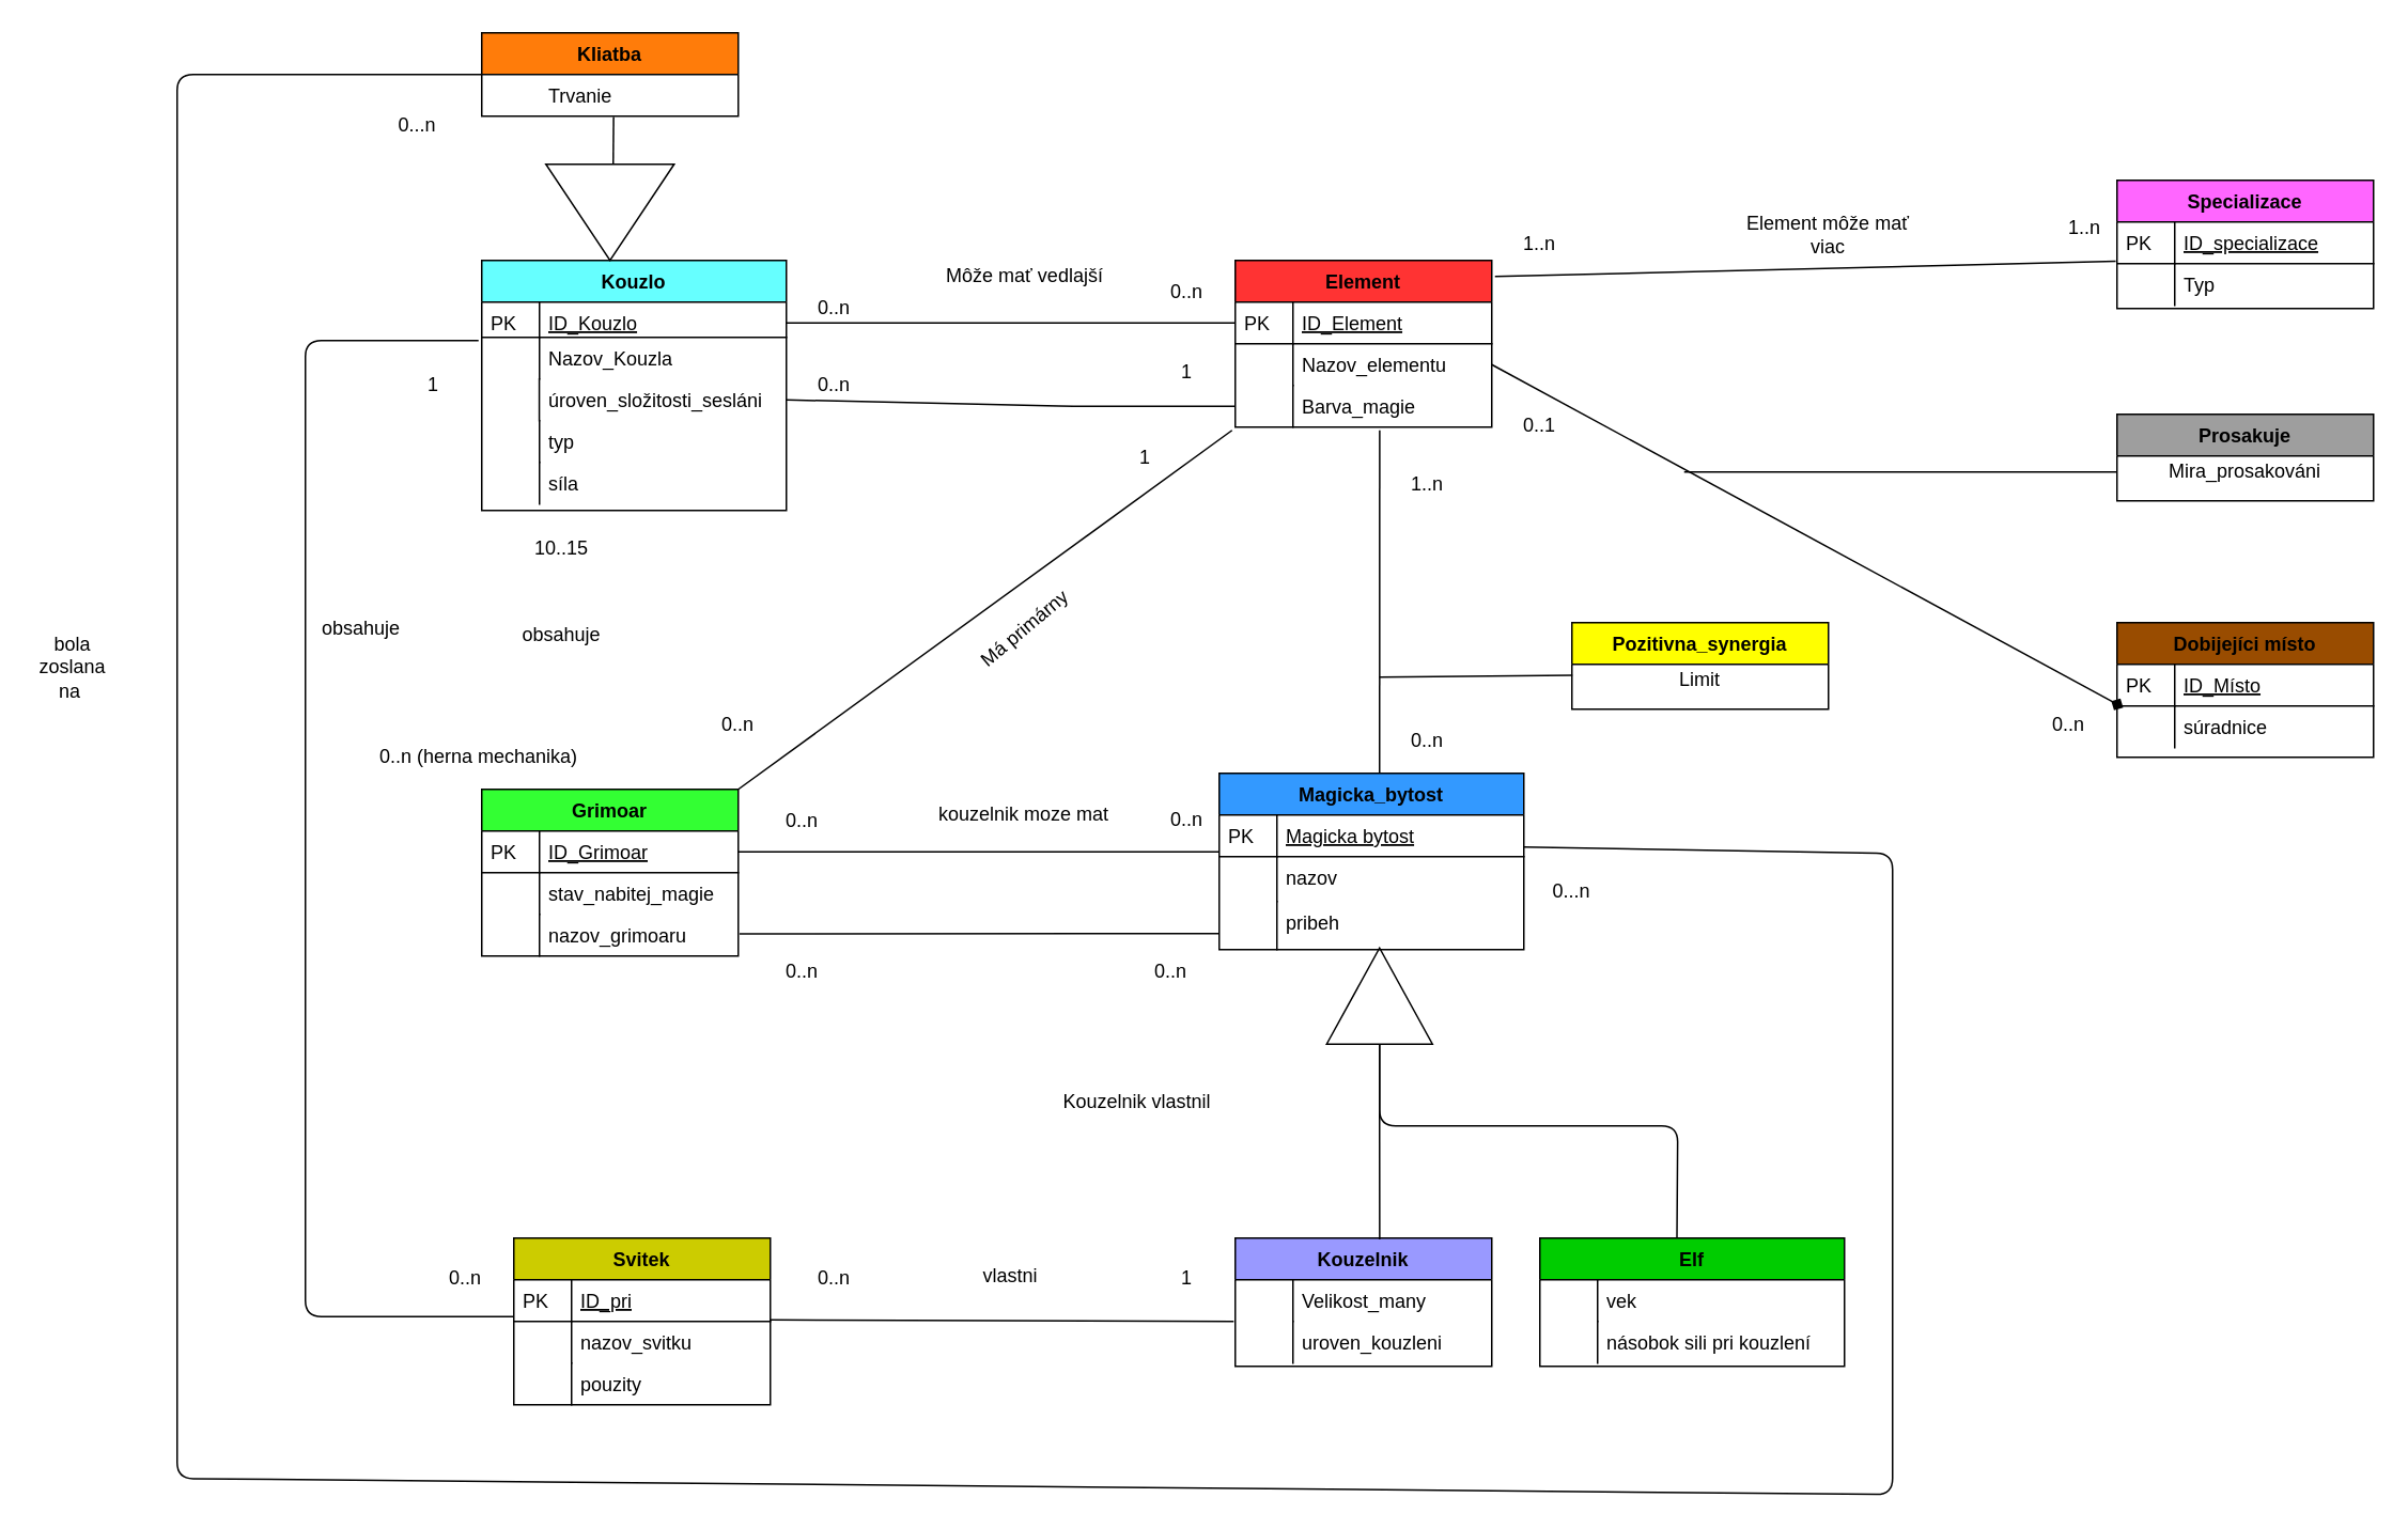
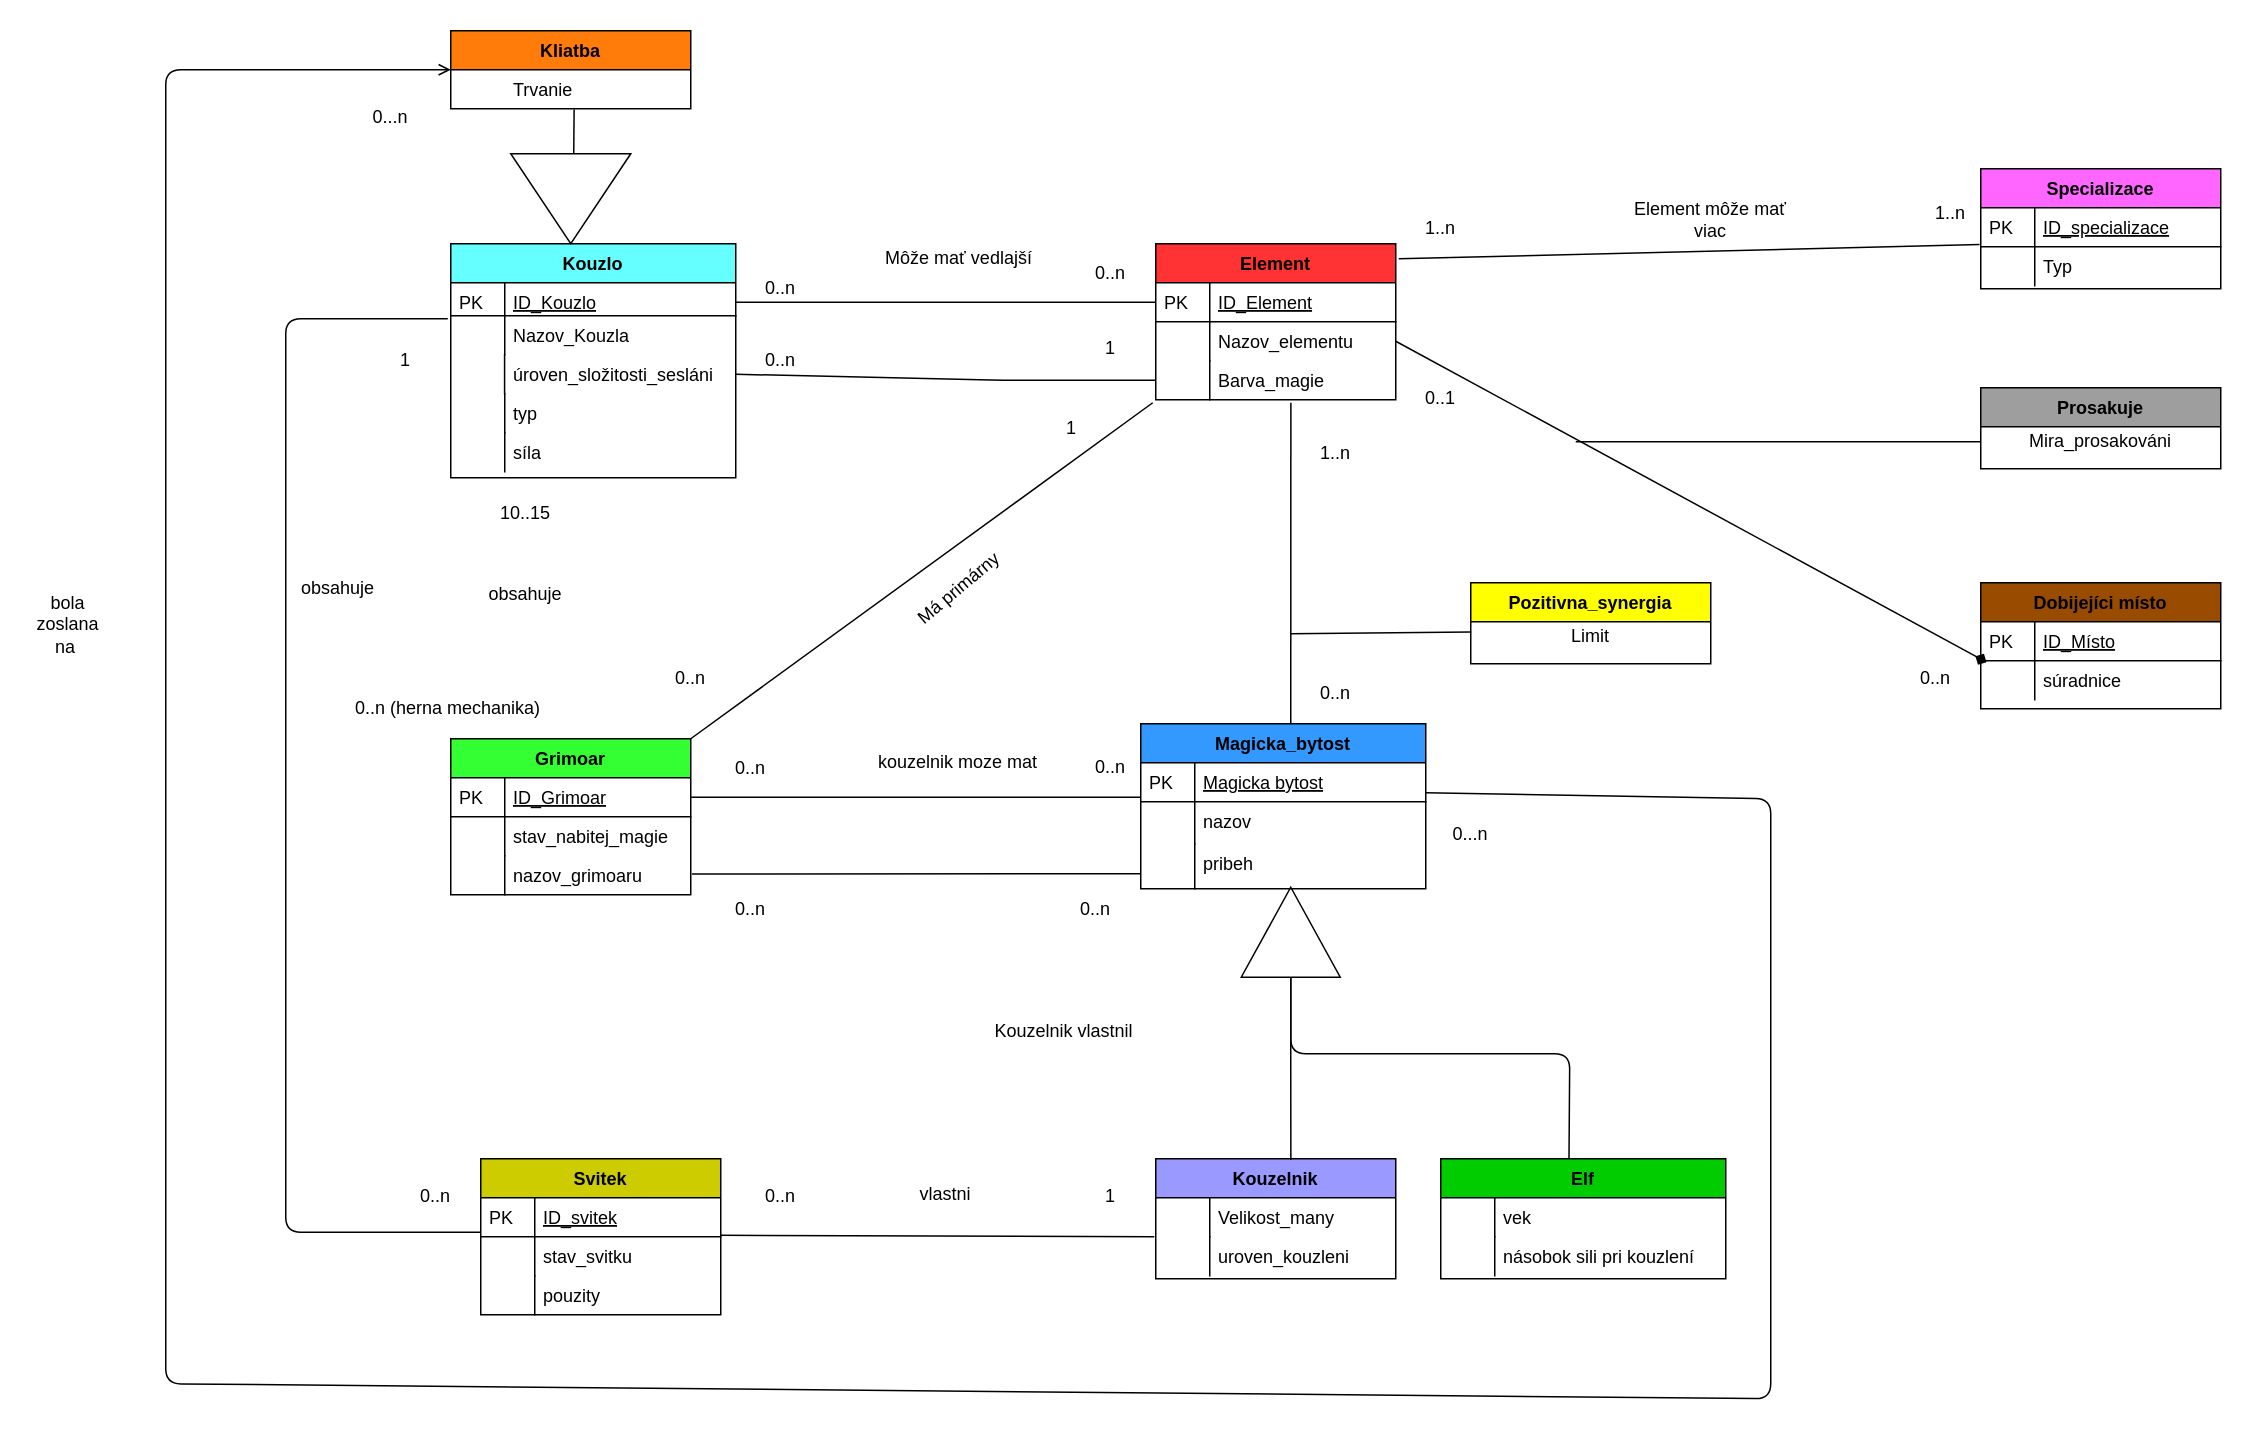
- <mxCell id="104" value="" style="endArrow=none;html=1;entryX=0;entryY=0.5;entryDx=0;entryDy=0;exitX=1;exitY=0.769;exitDx=0;exitDy=0;exitPerimeter=0;" edge="1" parent="1" source="72" target="51"><mxGeometry width="50" height="50" relative="1" as="geometry"><mxPoint x="970" y="532" as="sourcePoint" /><mxPoint x="300" y="-18" as="targetPoint" /><Array as="points"><mxPoint x="1180" y="532" /><mxPoint x="1180" y="932" /><mxPoint x="110" y="922" /><mxPoint x="110" y="46" /></Array></mxGeometry></mxCell>
+ <mxCell id="104" value="" style="endArrow=open;html=1;entryX=0;entryY=0.5;entryDx=0;entryDy=0;exitX=1;exitY=0.769;exitDx=0;exitDy=0;exitPerimeter=0;" edge="1" parent="1" source="72" target="51"><mxGeometry width="50" height="50" relative="1" as="geometry"><mxPoint x="970" y="532" as="sourcePoint" /><mxPoint x="300" y="-18" as="targetPoint" /><Array as="points"><mxPoint x="1180" y="532" /><mxPoint x="1180" y="932" /><mxPoint x="110" y="922" /><mxPoint x="110" y="46" /></Array></mxGeometry></mxCell>
- <mxCell id="38" value="ID_pri" style="shape=partialRectangle;top=0;left=0;right=0;bottom=1;align=left;verticalAlign=top;fillColor=none;spacingLeft=40;spacingRight=4;overflow=hidden;rotatable=0;points=[[0,0.5],[1,0.5]];portConstraint=eastwest;dropTarget=0;rounded=0;shadow=0;strokeWidth=1;fontStyle=4" parent="37" vertex="1"><mxGeometry y="26" width="160" height="26" as="geometry" /></mxCell>
+ <mxCell id="38" value="ID_svitek" style="shape=partialRectangle;top=0;left=0;right=0;bottom=1;align=left;verticalAlign=top;fillColor=none;spacingLeft=40;spacingRight=4;overflow=hidden;rotatable=0;points=[[0,0.5],[1,0.5]];portConstraint=eastwest;dropTarget=0;rounded=0;shadow=0;strokeWidth=1;fontStyle=4" parent="37" vertex="1"><mxGeometry y="26" width="160" height="26" as="geometry" /></mxCell>
- <mxCell id="40" value="nazov_svitku" style="shape=partialRectangle;top=0;left=0;right=0;bottom=0;align=left;verticalAlign=top;fillColor=none;spacingLeft=40;spacingRight=4;overflow=hidden;rotatable=0;points=[[0,0.5],[1,0.5]];portConstraint=eastwest;dropTarget=0;rounded=0;shadow=0;strokeWidth=1;" parent="37" vertex="1"><mxGeometry y="52" width="160" height="26" as="geometry" /></mxCell>
+ <mxCell id="40" value="stav_svitku" style="shape=partialRectangle;top=0;left=0;right=0;bottom=0;align=left;verticalAlign=top;fillColor=none;spacingLeft=40;spacingRight=4;overflow=hidden;rotatable=0;points=[[0,0.5],[1,0.5]];portConstraint=eastwest;dropTarget=0;rounded=0;shadow=0;strokeWidth=1;" parent="37" vertex="1"><mxGeometry y="52" width="160" height="26" as="geometry" /></mxCell>
